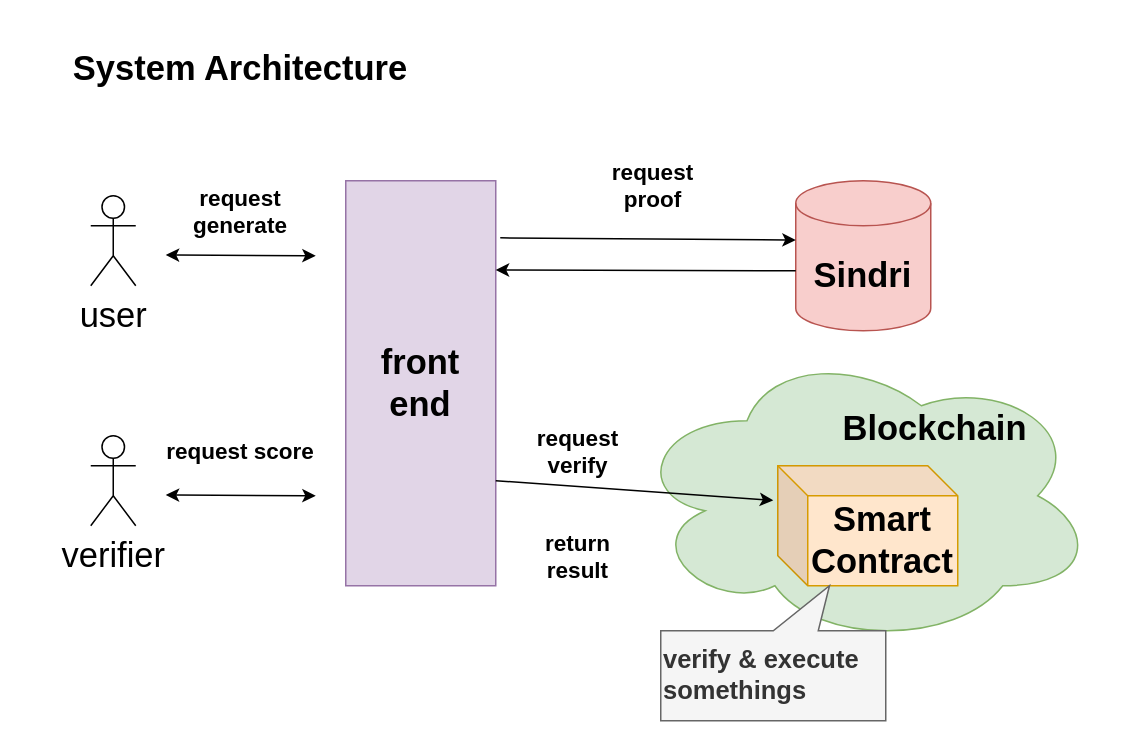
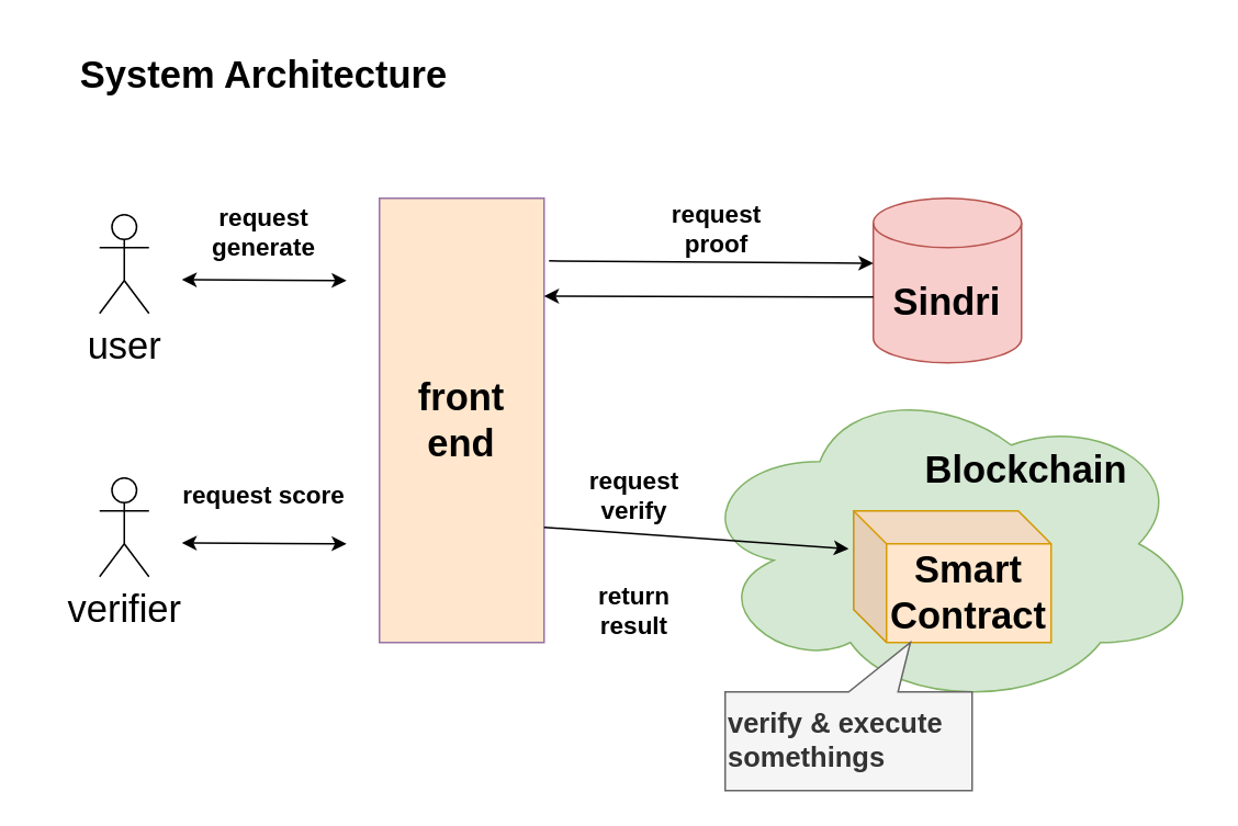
- <mxCell id="15" value="request &lt;br&gt;proof" style="text;html=1;strokeColor=none;fillColor=none;align=center;verticalAlign=middle;whiteSpace=wrap;rounded=0;fontStyle=1;fontSize=15;" vertex="1" parent="1"><mxGeometry x="390" y="103" width="90" height="40" as="geometry" /></mxCell>
+ <mxCell id="15" value="request &lt;br&gt;proof" style="text;html=1;strokeColor=none;fillColor=none;align=center;verticalAlign=middle;whiteSpace=wrap;rounded=0;fontStyle=1;fontSize=15;" vertex="1" parent="1"><mxGeometry x="390" y="118" width="90" height="40" as="geometry" /></mxCell>
- <mxCell id="5" value="front&lt;br&gt;end" style="rounded=0;whiteSpace=wrap;html=1;fontSize=23;fillColor=#e1d5e7;strokeColor=#9673a6;fontColor=#000000;fontStyle=1" vertex="1" parent="1"><mxGeometry x="230" y="120" width="100" height="270" as="geometry" /></mxCell>
+ <mxCell id="5" value="front&lt;br&gt;end" style="rounded=0;whiteSpace=wrap;html=1;fontSize=23;fillColor=#ffe6cc;strokeColor=#9673a6;fontColor=#000000;fontStyle=1;" vertex="1" parent="1"><mxGeometry x="230" y="120" width="100" height="270" as="geometry" /></mxCell>
